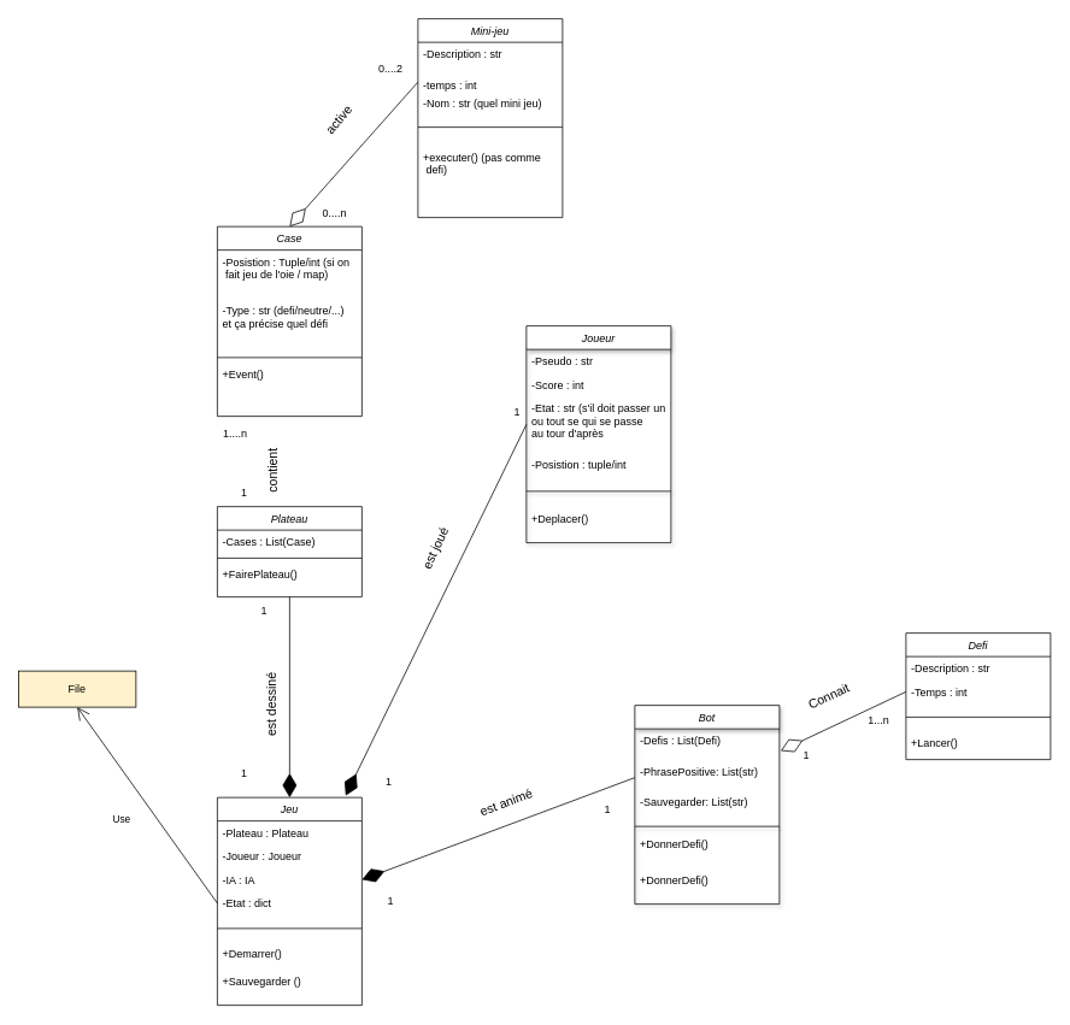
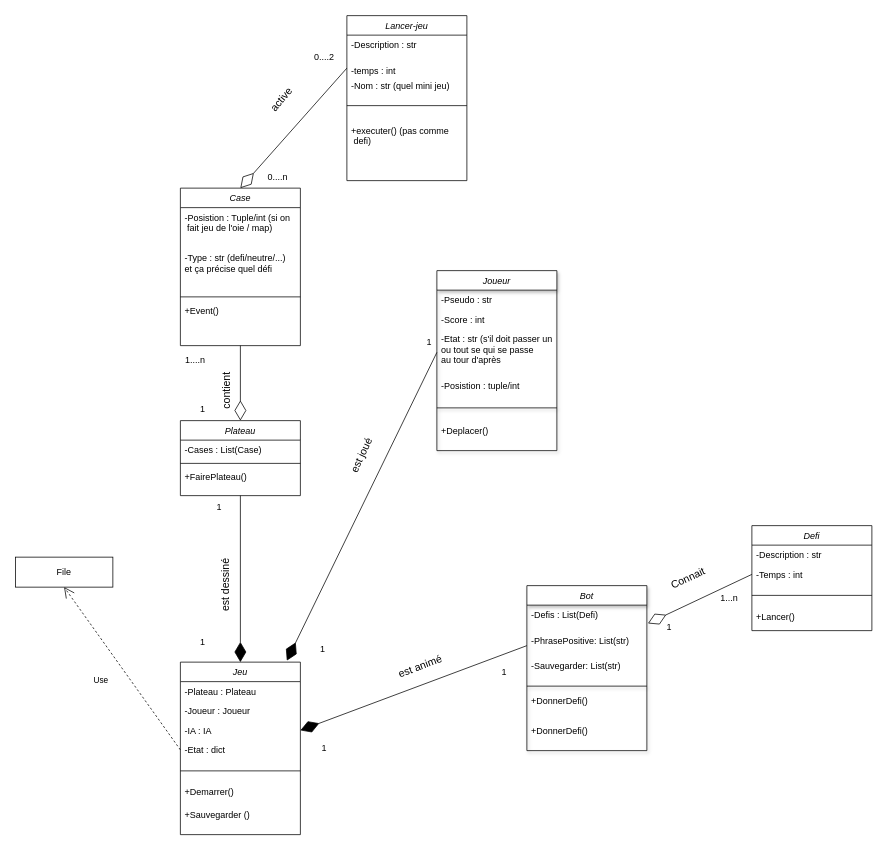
- <mxCell id="16" value="Mini-jeu" style="swimlane;fontStyle=2;align=center;verticalAlign=top;childLayout=stackLayout;horizontal=1;startSize=26;horizontalStack=0;resizeParent=1;resizeLast=0;collapsible=1;marginBottom=0;rounded=0;shadow=0;strokeWidth=1;" parent="1" vertex="1"><mxGeometry x="462" y="20" width="160" height="220" as="geometry"><mxRectangle x="300" y="300" width="160" height="26" as="alternateBounds" /></mxGeometry></mxCell>
+ <mxCell id="16" value="Lancer-jeu" style="swimlane;fontStyle=2;align=center;verticalAlign=top;childLayout=stackLayout;horizontal=1;startSize=26;horizontalStack=0;resizeParent=1;resizeLast=0;collapsible=1;marginBottom=0;rounded=0;shadow=0;strokeWidth=1;" parent="1" vertex="1"><mxGeometry x="462" y="20" width="160" height="220" as="geometry"><mxRectangle x="300" y="300" width="160" height="26" as="alternateBounds" /></mxGeometry></mxCell>
+ <mxCell id="47" value="" style="endArrow=diamondThin;endFill=0;endSize=24;html=1;rounded=0;exitX=0.5;exitY=1;exitDx=0;exitDy=0;entryX=0.5;entryY=0;entryDx=0;entryDy=0;" parent="1" source="41" target="12" edge="1"><mxGeometry width="160" relative="1" as="geometry"><mxPoint x="322" y="520" as="sourcePoint" /><mxPoint x="482" y="520" as="targetPoint" /></mxGeometry></mxCell>
- <mxCell id="11" value="File" style="whiteSpace=wrap;html=1;fillColor=#fff2cc;" parent="10" vertex="1"><mxGeometry y="10" width="130" height="40" as="geometry" /></mxCell>
+ <mxCell id="11" value="File" style="whiteSpace=wrap;html=1;" parent="10" vertex="1"><mxGeometry y="10" width="130" height="40" as="geometry" /></mxCell>
- <mxCell id="48" value="Use" style="endArrow=open;endSize=12;dashed=0;html=1;rounded=0;exitX=0;exitY=0.5;exitDx=0;exitDy=0;entryX=0.5;entryY=1;entryDx=0;entryDy=0;" parent="1" source="6" target="11" edge="1"><mxGeometry x="0.031" y="32" width="160" relative="1" as="geometry"><mxPoint x="462" y="880" as="sourcePoint" /><mxPoint x="82" y="820" as="targetPoint" /><mxPoint as="offset" /></mxGeometry></mxCell>
+ <mxCell id="48" value="Use" style="endArrow=open;endSize=12;dashed=1;html=1;rounded=0;exitX=0;exitY=0.5;exitDx=0;exitDy=0;entryX=0.5;entryY=1;entryDx=0;entryDy=0;" parent="1" source="6" target="11" edge="1"><mxGeometry x="0.031" y="32" width="160" relative="1" as="geometry"><mxPoint x="462" y="880" as="sourcePoint" /><mxPoint x="82" y="820" as="targetPoint" /><mxPoint as="offset" /></mxGeometry></mxCell>
